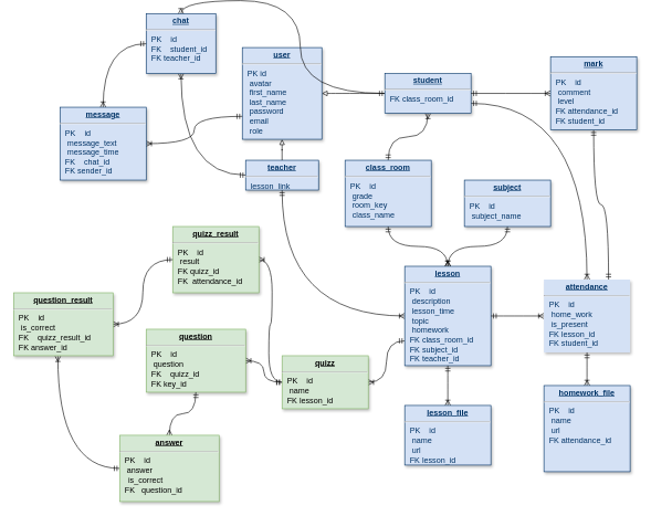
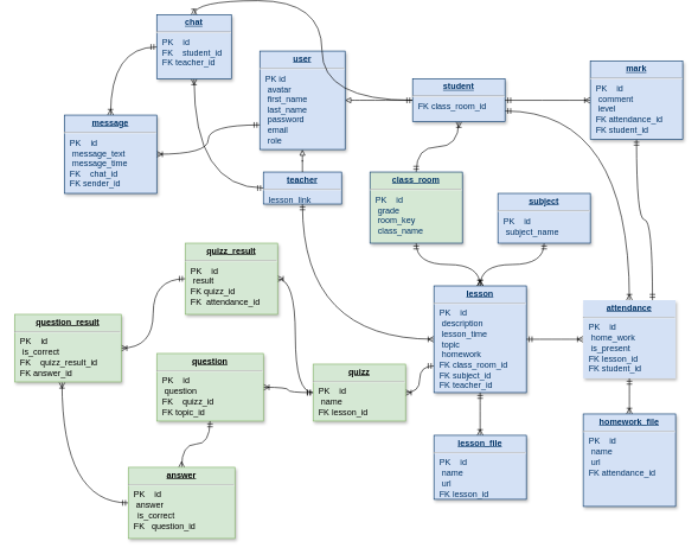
- <mxCell id="12" value="&lt;p style=&quot;margin: 0px; margin-top: 4px; text-align: center; text-decoration: underline;&quot;&gt;&lt;strong&gt;class_room&lt;/strong&gt;&lt;/p&gt;&lt;hr&gt;&lt;p style=&quot;border-color: var(--border-color); margin: 0px 0px 0px 8px;&quot;&gt;PK&lt;span style=&quot;white-space: pre;&quot;&gt;&amp;nbsp;&amp;nbsp;&amp;nbsp;&amp;nbsp;&lt;/span&gt;id&lt;span style=&quot;border-color: var(--border-color);&quot;&gt;&lt;span style=&quot;white-space: pre;&quot;&gt;&amp;nbsp;&amp;nbsp;&amp;nbsp;&amp;nbsp;&lt;/span&gt;&lt;/span&gt;&lt;span style=&quot;border-color: var(--border-color);&quot;&gt;&lt;span style=&quot;white-space: pre;&quot;&gt;&amp;nbsp;&amp;nbsp;&lt;/span&gt;&lt;/span&gt;&lt;/p&gt;&lt;p style=&quot;border-color: var(--border-color); margin: 0px 0px 0px 8px;&quot;&gt;&lt;span style=&quot;border-color: var(--border-color);&quot;&gt;&lt;span style=&quot;white-space: pre;&quot;&gt;&lt;span style=&quot;white-space: pre;&quot;&gt; &lt;/span&gt;grade&lt;/span&gt;&lt;/span&gt;&lt;/p&gt;&lt;p style=&quot;border-color: var(--border-color); margin: 0px 0px 0px 8px;&quot;&gt;&lt;span style=&quot;border-color: var(--border-color);&quot;&gt;&lt;span style=&quot;white-space: pre;&quot;&gt;&lt;span style=&quot;white-space: pre;&quot;&gt; &lt;/span&gt;room_key&lt;br&gt;&lt;/span&gt;&lt;/span&gt;&lt;/p&gt;&lt;p style=&quot;border-color: var(--border-color); margin: 0px 0px 0px 8px;&quot;&gt;&lt;span style=&quot;white-space: pre;&quot;&gt; &lt;/span&gt;class_name&lt;br&gt;&lt;/p&gt;&lt;p style=&quot;border-color: var(--border-color); margin: 0px 0px 0px 8px;&quot;&gt;&lt;span style=&quot;border-color: var(--border-color);&quot;&gt;&lt;span style=&quot;white-space: pre;&quot;&gt;&amp;nbsp;&amp;nbsp;&lt;/span&gt;&lt;/span&gt;&lt;/p&gt;&lt;div&gt;&lt;br&gt;&lt;/div&gt;" style="verticalAlign=top;align=left;overflow=fill;fontSize=12;fontFamily=Helvetica;html=1;strokeColor=#003366;shadow=1;fillColor=#D4E1F5;fontColor=#003366" parent="1" vertex="1"><mxGeometry x="520" y="241" width="130" height="100" as="geometry" /></mxCell>
+ <mxCell id="12" value="&lt;p style=&quot;margin: 0px; margin-top: 4px; text-align: center; text-decoration: underline;&quot;&gt;&lt;strong&gt;class_room&lt;/strong&gt;&lt;/p&gt;&lt;hr&gt;&lt;p style=&quot;border-color: var(--border-color); margin: 0px 0px 0px 8px;&quot;&gt;PK&lt;span style=&quot;white-space: pre;&quot;&gt;&amp;nbsp;&amp;nbsp;&amp;nbsp;&amp;nbsp;&lt;/span&gt;id&lt;span style=&quot;border-color: var(--border-color);&quot;&gt;&lt;span style=&quot;white-space: pre;&quot;&gt;&amp;nbsp;&amp;nbsp;&amp;nbsp;&amp;nbsp;&lt;/span&gt;&lt;/span&gt;&lt;span style=&quot;border-color: var(--border-color);&quot;&gt;&lt;span style=&quot;white-space: pre;&quot;&gt;&amp;nbsp;&amp;nbsp;&lt;/span&gt;&lt;/span&gt;&lt;/p&gt;&lt;p style=&quot;border-color: var(--border-color); margin: 0px 0px 0px 8px;&quot;&gt;&lt;span style=&quot;border-color: var(--border-color);&quot;&gt;&lt;span style=&quot;white-space: pre;&quot;&gt;&lt;span style=&quot;white-space: pre;&quot;&gt; &lt;/span&gt;grade&lt;/span&gt;&lt;/span&gt;&lt;/p&gt;&lt;p style=&quot;border-color: var(--border-color); margin: 0px 0px 0px 8px;&quot;&gt;&lt;span style=&quot;border-color: var(--border-color);&quot;&gt;&lt;span style=&quot;white-space: pre;&quot;&gt;&lt;span style=&quot;white-space: pre;&quot;&gt; &lt;/span&gt;room_key&lt;br&gt;&lt;/span&gt;&lt;/span&gt;&lt;/p&gt;&lt;p style=&quot;border-color: var(--border-color); margin: 0px 0px 0px 8px;&quot;&gt;&lt;span style=&quot;white-space: pre;&quot;&gt; &lt;/span&gt;class_name&lt;br&gt;&lt;/p&gt;&lt;p style=&quot;border-color: var(--border-color); margin: 0px 0px 0px 8px;&quot;&gt;&lt;span style=&quot;border-color: var(--border-color);&quot;&gt;&lt;span style=&quot;white-space: pre;&quot;&gt;&amp;nbsp;&amp;nbsp;&lt;/span&gt;&lt;/span&gt;&lt;/p&gt;&lt;div&gt;&lt;br&gt;&lt;/div&gt;" style="verticalAlign=top;align=left;overflow=fill;fontSize=12;fontFamily=Helvetica;html=1;strokeColor=#003366;shadow=1;fillColor=#d5e8d4;fontColor=#003366;" parent="1" vertex="1"><mxGeometry x="520" y="241" width="130" height="100" as="geometry" /></mxCell>
- <mxCell id="34" value="&lt;p style=&quot;margin: 0px; margin-top: 4px; text-align: center; text-decoration: underline;&quot;&gt;&lt;b&gt;question&lt;/b&gt;&lt;/p&gt;&lt;hr&gt;&lt;p style=&quot;border-color: var(--border-color); margin: 0px 0px 0px 8px;&quot;&gt;PK&lt;span style=&quot;&quot;&gt;&amp;nbsp;&amp;nbsp;&amp;nbsp;&amp;nbsp;&lt;/span&gt;id&lt;span style=&quot;border-color: var(--border-color);&quot;&gt;&lt;span style=&quot;&quot;&gt;&amp;nbsp;&amp;nbsp;&amp;nbsp;&amp;nbsp;&lt;/span&gt;&lt;/span&gt;&lt;span style=&quot;border-color: var(--border-color);&quot;&gt;&lt;span style=&quot;&quot;&gt;&amp;nbsp;&amp;nbsp;&lt;/span&gt;&lt;/span&gt;&lt;/p&gt;&lt;p style=&quot;border-color: var(--border-color); margin: 0px 0px 0px 8px;&quot;&gt;&lt;span style=&quot;background-color: initial;&quot;&gt;&lt;span style=&quot;white-space: pre;&quot;&gt; &lt;/span&gt;question&lt;/span&gt;&lt;/p&gt;&lt;p style=&quot;border-color: var(--border-color); margin: 0px 0px 0px 8px;&quot;&gt;&lt;span style=&quot;background-color: initial; border-color: var(--border-color);&quot;&gt;&lt;span style=&quot;&quot;&gt;FK&lt;span style=&quot;&quot;&gt;&amp;nbsp;&amp;nbsp;&amp;nbsp;&amp;nbsp;&lt;/span&gt;quizz_id&lt;/span&gt;&lt;/span&gt;&lt;/p&gt;&lt;p style=&quot;border-color: var(--border-color); margin: 0px 0px 0px 8px;&quot;&gt;&lt;span style=&quot;background-color: initial; border-color: var(--border-color);&quot;&gt;&lt;span style=&quot;&quot;&gt;FK&lt;span style=&quot;white-space: pre;&quot;&gt; &lt;/span&gt;key_id&lt;/span&gt;&lt;/span&gt;&lt;/p&gt;&lt;p style=&quot;border-color: var(--border-color); margin: 0px 0px 0px 8px;&quot;&gt;&lt;span style=&quot;background-color: initial;&quot;&gt;&amp;nbsp;&lt;/span&gt;&lt;br&gt;&lt;/p&gt;&lt;div&gt;&lt;br&gt;&lt;/div&gt;" style="verticalAlign=top;align=left;overflow=fill;fontSize=12;fontFamily=Helvetica;html=1;strokeColor=#82b366;shadow=1;fillColor=#d5e8d4;" parent="1" vertex="1"><mxGeometry x="220" y="496" width="150" height="95" as="geometry" /></mxCell>
+ <mxCell id="34" value="&lt;p style=&quot;margin: 0px; margin-top: 4px; text-align: center; text-decoration: underline;&quot;&gt;&lt;b&gt;question&lt;/b&gt;&lt;/p&gt;&lt;hr&gt;&lt;p style=&quot;border-color: var(--border-color); margin: 0px 0px 0px 8px;&quot;&gt;PK&lt;span style=&quot;&quot;&gt;&amp;nbsp;&amp;nbsp;&amp;nbsp;&amp;nbsp;&lt;/span&gt;id&lt;span style=&quot;border-color: var(--border-color);&quot;&gt;&lt;span style=&quot;&quot;&gt;&amp;nbsp;&amp;nbsp;&amp;nbsp;&amp;nbsp;&lt;/span&gt;&lt;/span&gt;&lt;span style=&quot;border-color: var(--border-color);&quot;&gt;&lt;span style=&quot;&quot;&gt;&amp;nbsp;&amp;nbsp;&lt;/span&gt;&lt;/span&gt;&lt;/p&gt;&lt;p style=&quot;border-color: var(--border-color); margin: 0px 0px 0px 8px;&quot;&gt;&lt;span style=&quot;background-color: initial;&quot;&gt;&lt;span style=&quot;white-space: pre;&quot;&gt; &lt;/span&gt;question&lt;/span&gt;&lt;/p&gt;&lt;p style=&quot;border-color: var(--border-color); margin: 0px 0px 0px 8px;&quot;&gt;&lt;span style=&quot;background-color: initial; border-color: var(--border-color);&quot;&gt;&lt;span style=&quot;&quot;&gt;FK&lt;span style=&quot;&quot;&gt;&amp;nbsp;&amp;nbsp;&amp;nbsp;&amp;nbsp;&lt;/span&gt;quizz_id&lt;/span&gt;&lt;/span&gt;&lt;/p&gt;&lt;p style=&quot;border-color: var(--border-color); margin: 0px 0px 0px 8px;&quot;&gt;&lt;span style=&quot;background-color: initial; border-color: var(--border-color);&quot;&gt;&lt;span style=&quot;&quot;&gt;FK&lt;span style=&quot;white-space: pre;&quot;&gt; &lt;/span&gt;topic_id&lt;/span&gt;&lt;/span&gt;&lt;/p&gt;&lt;p style=&quot;border-color: var(--border-color); margin: 0px 0px 0px 8px;&quot;&gt;&lt;span style=&quot;background-color: initial;&quot;&gt;&amp;nbsp;&lt;/span&gt;&lt;br&gt;&lt;/p&gt;&lt;div&gt;&lt;br&gt;&lt;/div&gt;" style="verticalAlign=top;align=left;overflow=fill;fontSize=12;fontFamily=Helvetica;html=1;strokeColor=#82b366;shadow=1;fillColor=#d5e8d4;" parent="1" vertex="1"><mxGeometry x="220" y="496" width="150" height="95" as="geometry" /></mxCell>
- <mxCell id="32" value="&lt;p style=&quot;margin: 0px; margin-top: 4px; text-align: center; text-decoration: underline;&quot;&gt;&lt;strong&gt;quizz&lt;/strong&gt;&lt;/p&gt;&lt;hr&gt;&lt;p style=&quot;border-color: var(--border-color); margin: 0px 0px 0px 8px;&quot;&gt;PK&lt;span style=&quot;white-space: pre;&quot;&gt;&amp;nbsp;&amp;nbsp;&amp;nbsp;&amp;nbsp;&lt;/span&gt;id&lt;span style=&quot;border-color: var(--border-color);&quot;&gt;&lt;span style=&quot;white-space: pre;&quot;&gt;&amp;nbsp;&amp;nbsp;&amp;nbsp;&amp;nbsp;&lt;/span&gt;&lt;/span&gt;&lt;span style=&quot;border-color: var(--border-color);&quot;&gt;&lt;span style=&quot;white-space: pre;&quot;&gt;&amp;nbsp;&amp;nbsp;&lt;/span&gt;&lt;/span&gt;&lt;/p&gt;&lt;p style=&quot;border-color: var(--border-color); margin: 0px 0px 0px 8px;&quot;&gt;&lt;span style=&quot;border-color: var(--border-color);&quot;&gt;&lt;span style=&quot;white-space: pre;&quot;&gt;&lt;span style=&quot;white-space: pre;&quot;&gt; &lt;/span&gt;name&lt;/span&gt;&lt;/span&gt;&lt;/p&gt;&lt;p style=&quot;border-color: var(--border-color); margin: 0px 0px 0px 8px;&quot;&gt;&lt;span style=&quot;background-color: initial; border-color: var(--border-color);&quot;&gt;&lt;span style=&quot;white-space: pre;&quot;&gt;FK lesson_id&lt;/span&gt;&lt;/span&gt;&lt;span style=&quot;background-color: initial; white-space: pre;&quot;&gt;&amp;nbsp;&lt;/span&gt;&lt;br&gt;&lt;/p&gt;&lt;div&gt;&lt;br&gt;&lt;/div&gt;" style="verticalAlign=top;align=left;overflow=fill;fontSize=12;fontFamily=Helvetica;html=1;strokeColor=#82b366;shadow=1;fillColor=#d5e8d4;" parent="1" vertex="1"><mxGeometry x="425" y="536" width="130" height="80" as="geometry" /></mxCell>
+ <mxCell id="32" value="&lt;p style=&quot;margin: 0px; margin-top: 4px; text-align: center; text-decoration: underline;&quot;&gt;&lt;strong&gt;quizz&lt;/strong&gt;&lt;/p&gt;&lt;hr&gt;&lt;p style=&quot;border-color: var(--border-color); margin: 0px 0px 0px 8px;&quot;&gt;PK&lt;span style=&quot;white-space: pre;&quot;&gt;&amp;nbsp;&amp;nbsp;&amp;nbsp;&amp;nbsp;&lt;/span&gt;id&lt;span style=&quot;border-color: var(--border-color);&quot;&gt;&lt;span style=&quot;white-space: pre;&quot;&gt;&amp;nbsp;&amp;nbsp;&amp;nbsp;&amp;nbsp;&lt;/span&gt;&lt;/span&gt;&lt;span style=&quot;border-color: var(--border-color);&quot;&gt;&lt;span style=&quot;white-space: pre;&quot;&gt;&amp;nbsp;&amp;nbsp;&lt;/span&gt;&lt;/span&gt;&lt;/p&gt;&lt;p style=&quot;border-color: var(--border-color); margin: 0px 0px 0px 8px;&quot;&gt;&lt;span style=&quot;border-color: var(--border-color);&quot;&gt;&lt;span style=&quot;white-space: pre;&quot;&gt;&lt;span style=&quot;white-space: pre;&quot;&gt; &lt;/span&gt;name&lt;/span&gt;&lt;/span&gt;&lt;/p&gt;&lt;p style=&quot;border-color: var(--border-color); margin: 0px 0px 0px 8px;&quot;&gt;&lt;span style=&quot;background-color: initial; border-color: var(--border-color);&quot;&gt;&lt;span style=&quot;white-space: pre;&quot;&gt;FK lesson_id&lt;/span&gt;&lt;/span&gt;&lt;span style=&quot;background-color: initial; white-space: pre;&quot;&gt;&amp;nbsp;&lt;/span&gt;&lt;br&gt;&lt;/p&gt;&lt;div&gt;&lt;br&gt;&lt;/div&gt;" style="verticalAlign=top;align=left;overflow=fill;fontSize=12;fontFamily=Helvetica;html=1;strokeColor=#82b366;shadow=1;fillColor=#d5e8d4;" parent="1" vertex="1"><mxGeometry x="440" y="511" width="130" height="80" as="geometry" /></mxCell>
